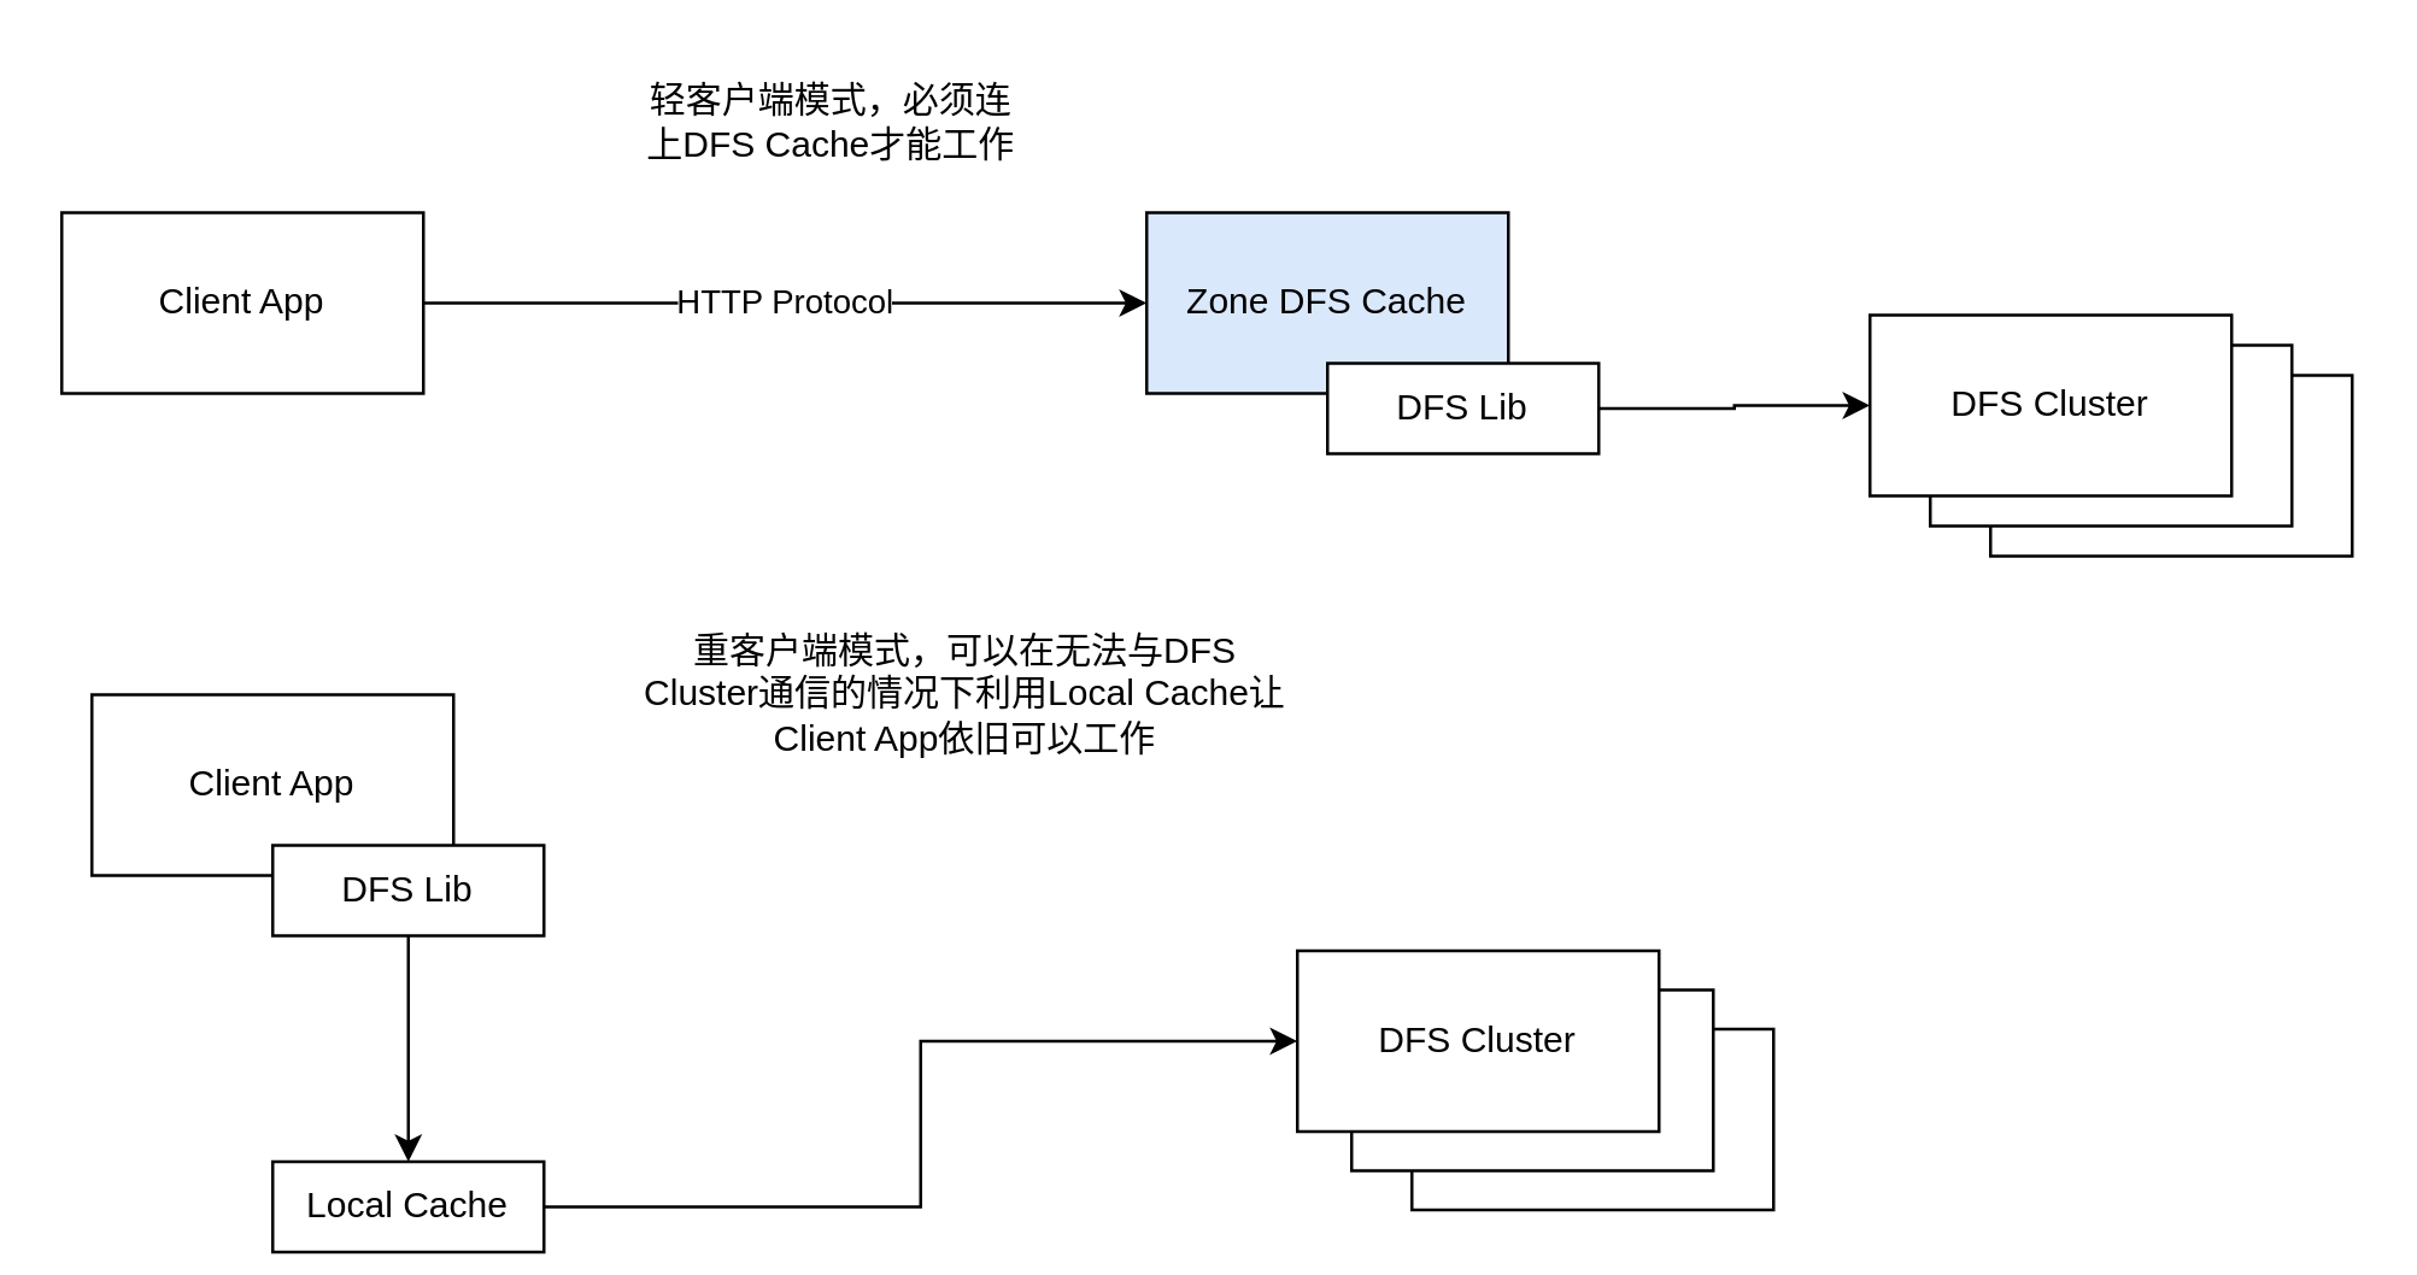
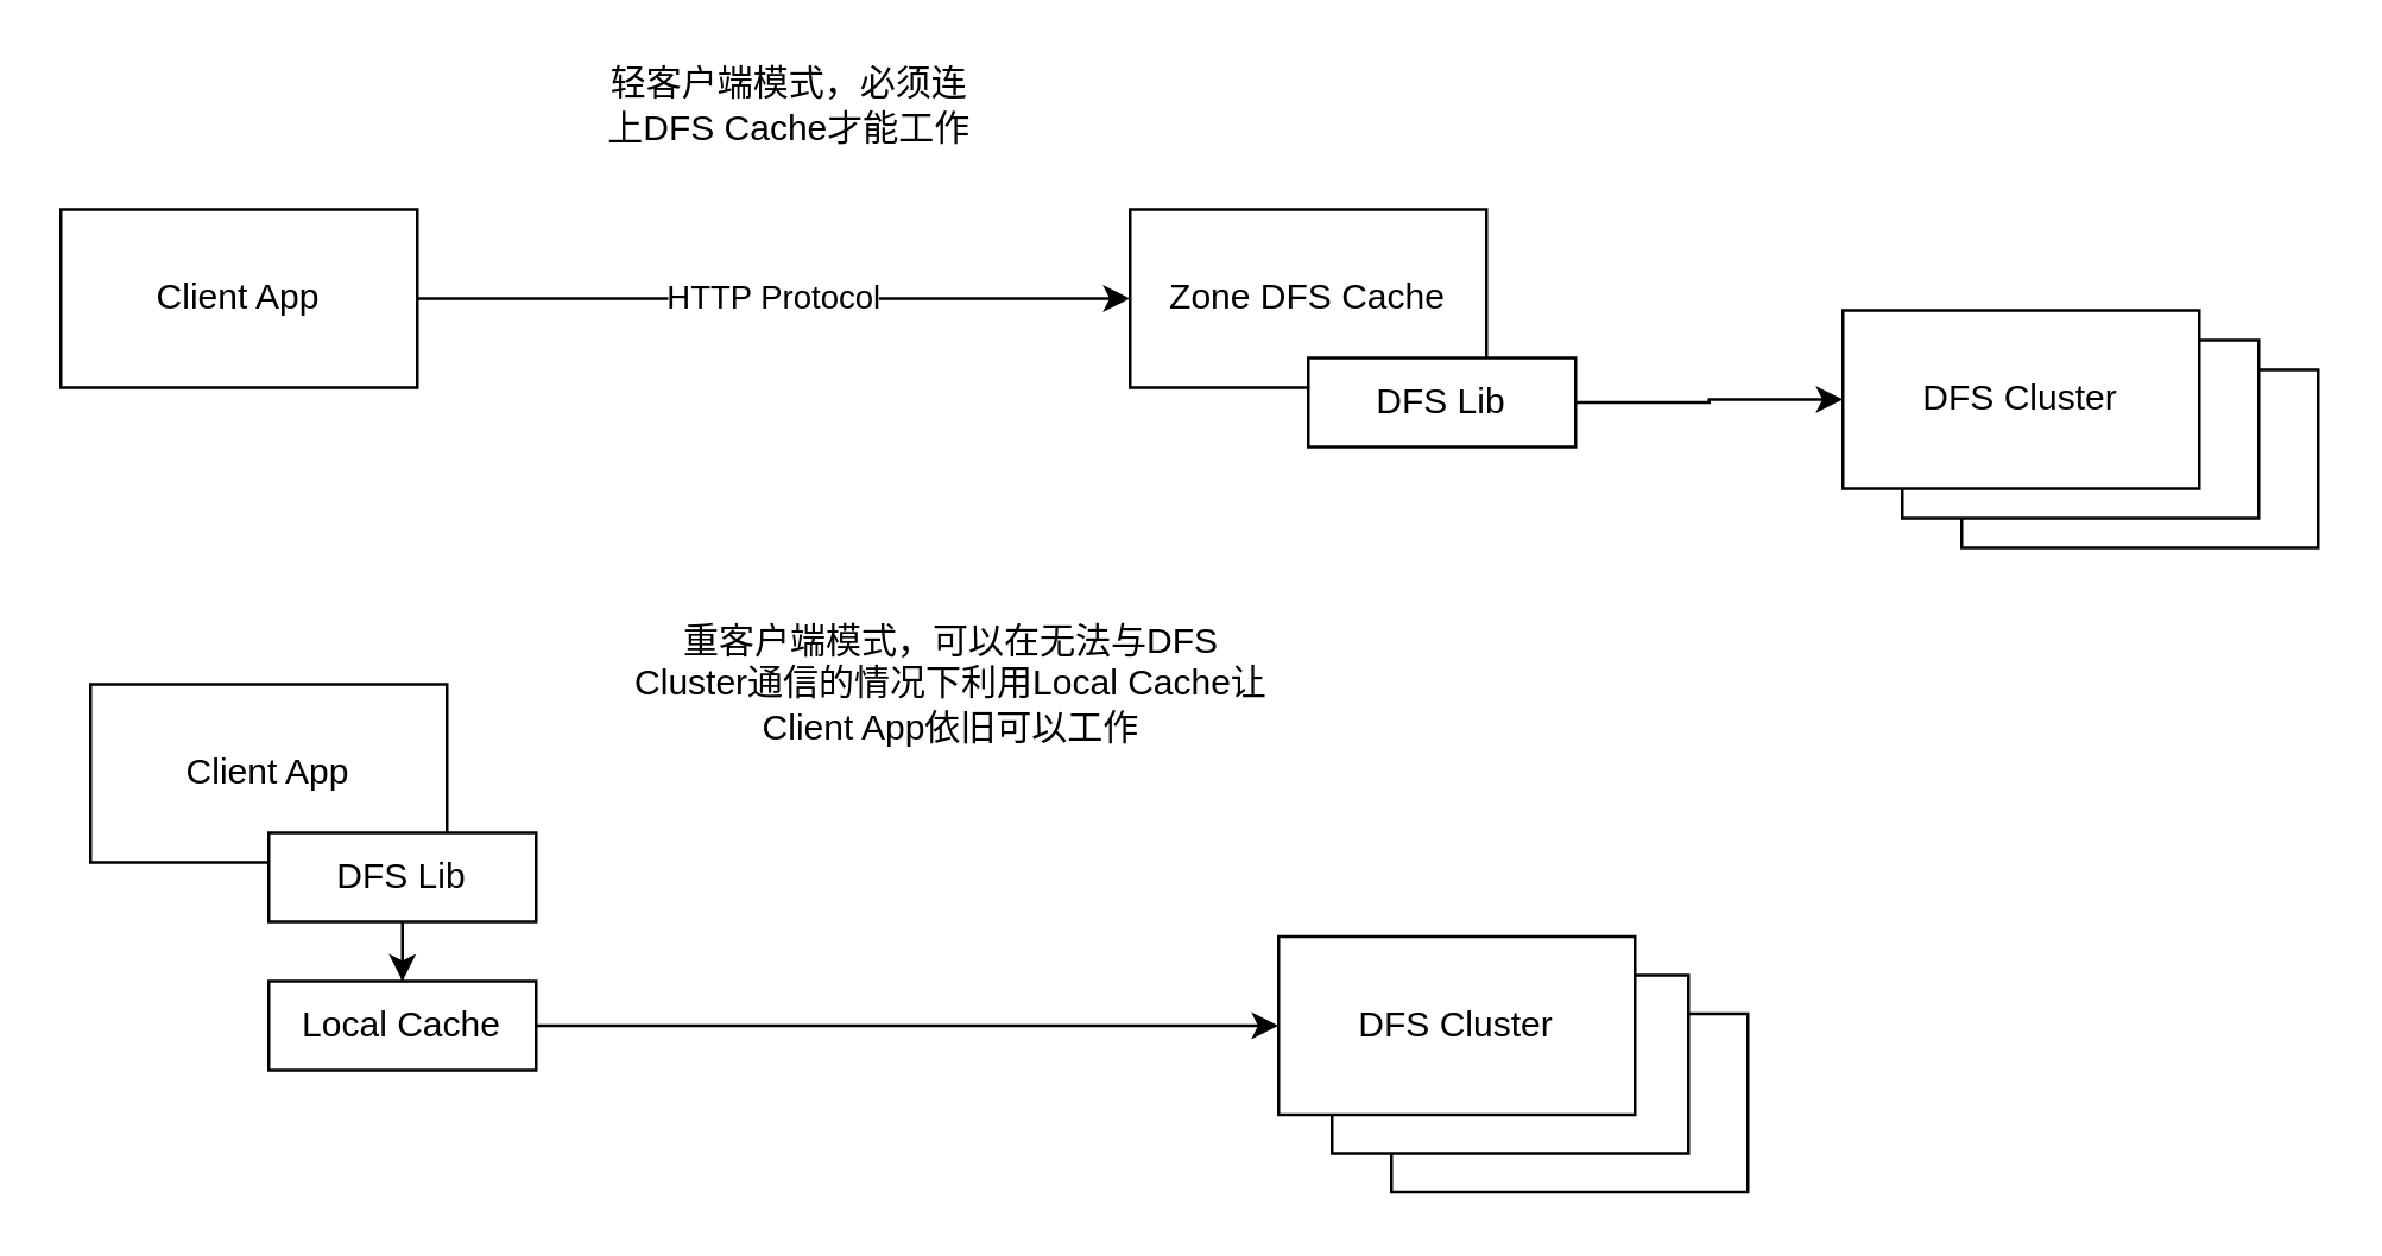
- <mxCell id="9" value="轻客户端模式，必须连上DFS Cache才能工作" style="text;html=1;align=center;verticalAlign=middle;whiteSpace=wrap;rounded=0;" vertex="1" parent="1"><mxGeometry x="211" y="25" width="129" height="30" as="geometry" /></mxCell>
+ <mxCell id="9" value="轻客户端模式，必须连上DFS Cache才能工作" style="text;html=1;align=center;verticalAlign=middle;whiteSpace=wrap;rounded=0;" vertex="1" parent="1"><mxGeometry x="201" y="20" width="129" height="30" as="geometry" /></mxCell>
- <mxCell id="5" value="Zone DFS Cache" style="rounded=0;whiteSpace=wrap;html=1;fillColor=#dae8fc;" vertex="1" parent="1"><mxGeometry x="380" y="70" width="120" height="60" as="geometry" /></mxCell>
+ <mxCell id="5" value="Zone DFS Cache" style="rounded=0;whiteSpace=wrap;html=1;" vertex="1" parent="1"><mxGeometry x="380" y="70" width="120" height="60" as="geometry" /></mxCell>
- <mxCell id="14" value="Local Cache" style="rounded=0;whiteSpace=wrap;html=1;" vertex="1" parent="1"><mxGeometry x="90" y="385" width="90" height="30" as="geometry" /></mxCell>
+ <mxCell id="14" value="Local Cache" style="rounded=0;whiteSpace=wrap;html=1;" vertex="1" parent="1"><mxGeometry x="90" y="330" width="90" height="30" as="geometry" /></mxCell>
